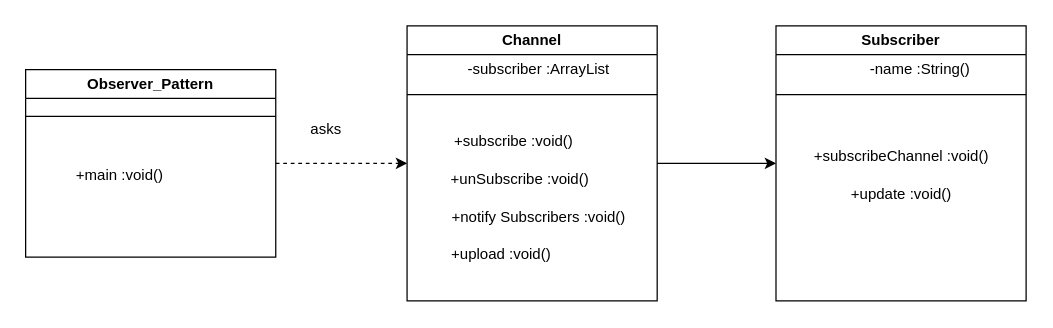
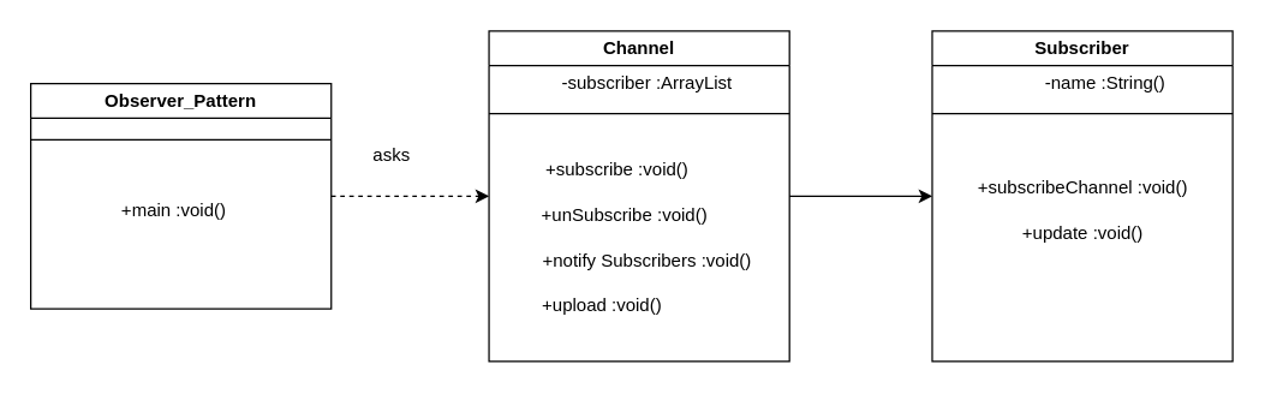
- <mxCell id="17" value="+main :void()" style="text;html=1;align=center;verticalAlign=middle;resizable=0;points=[];autosize=1;strokeColor=none;fillColor=none;" vertex="1" parent="16"><mxGeometry x="30" y="70" width="90" height="30" as="geometry" /></mxCell>
+ <mxCell id="17" value="+main :void()" style="text;html=1;align=center;verticalAlign=middle;resizable=0;points=[];autosize=1;strokeColor=none;fillColor=none;" vertex="1" parent="16"><mxGeometry x="50" y="70" width="90" height="30" as="geometry" /></mxCell>
